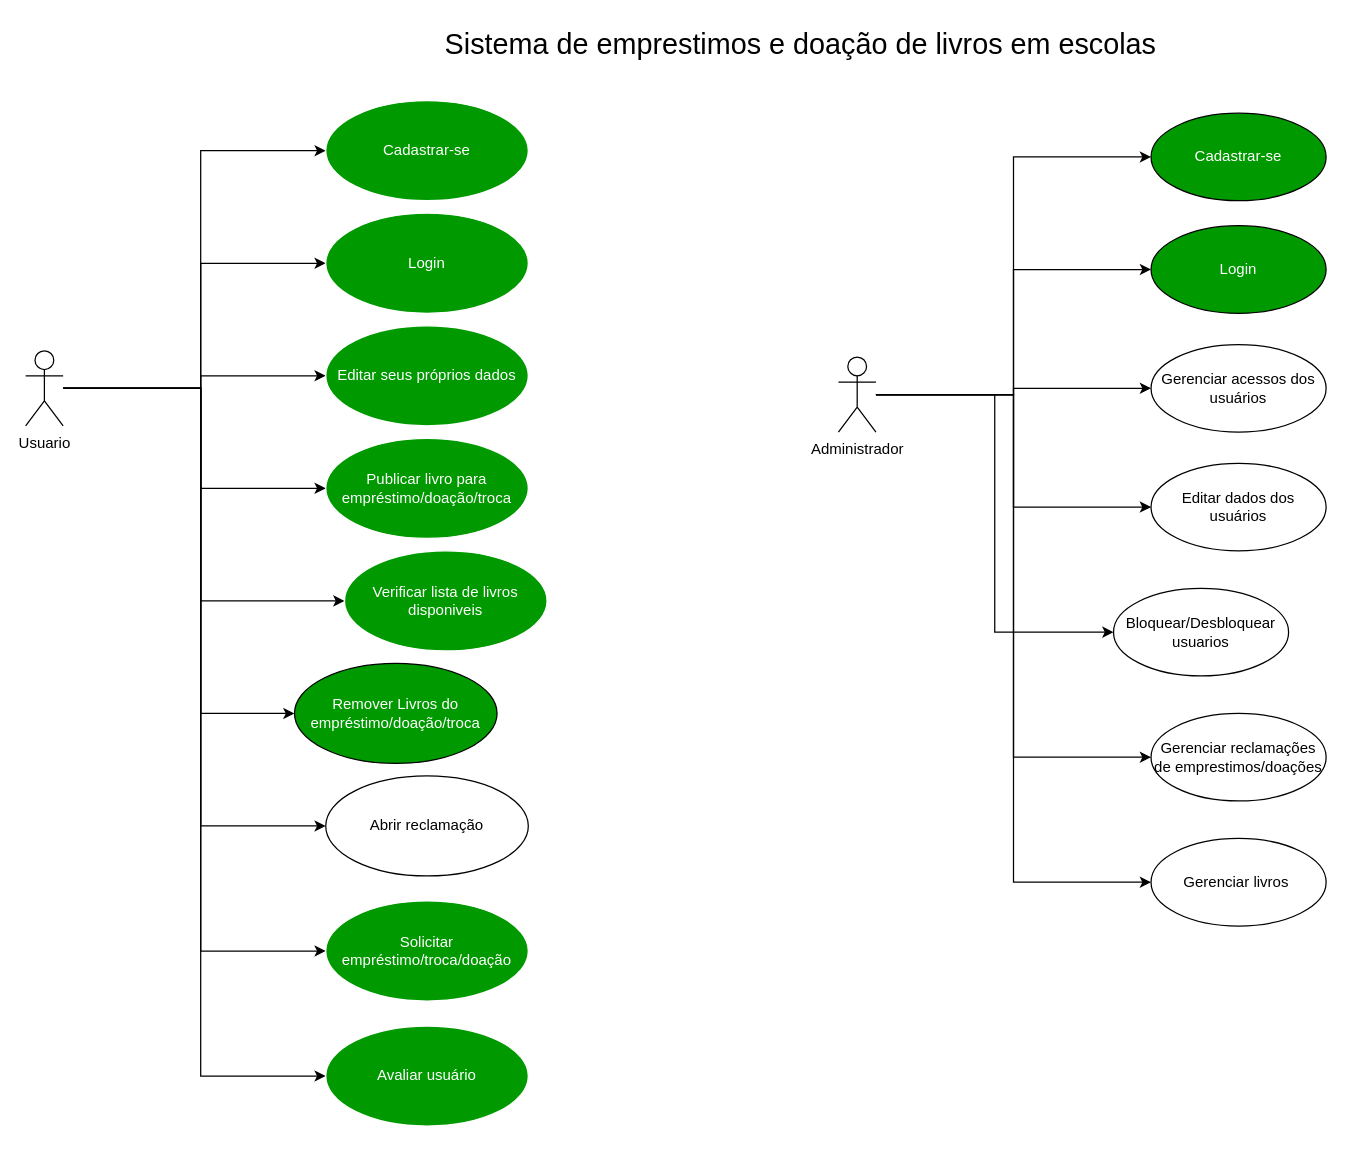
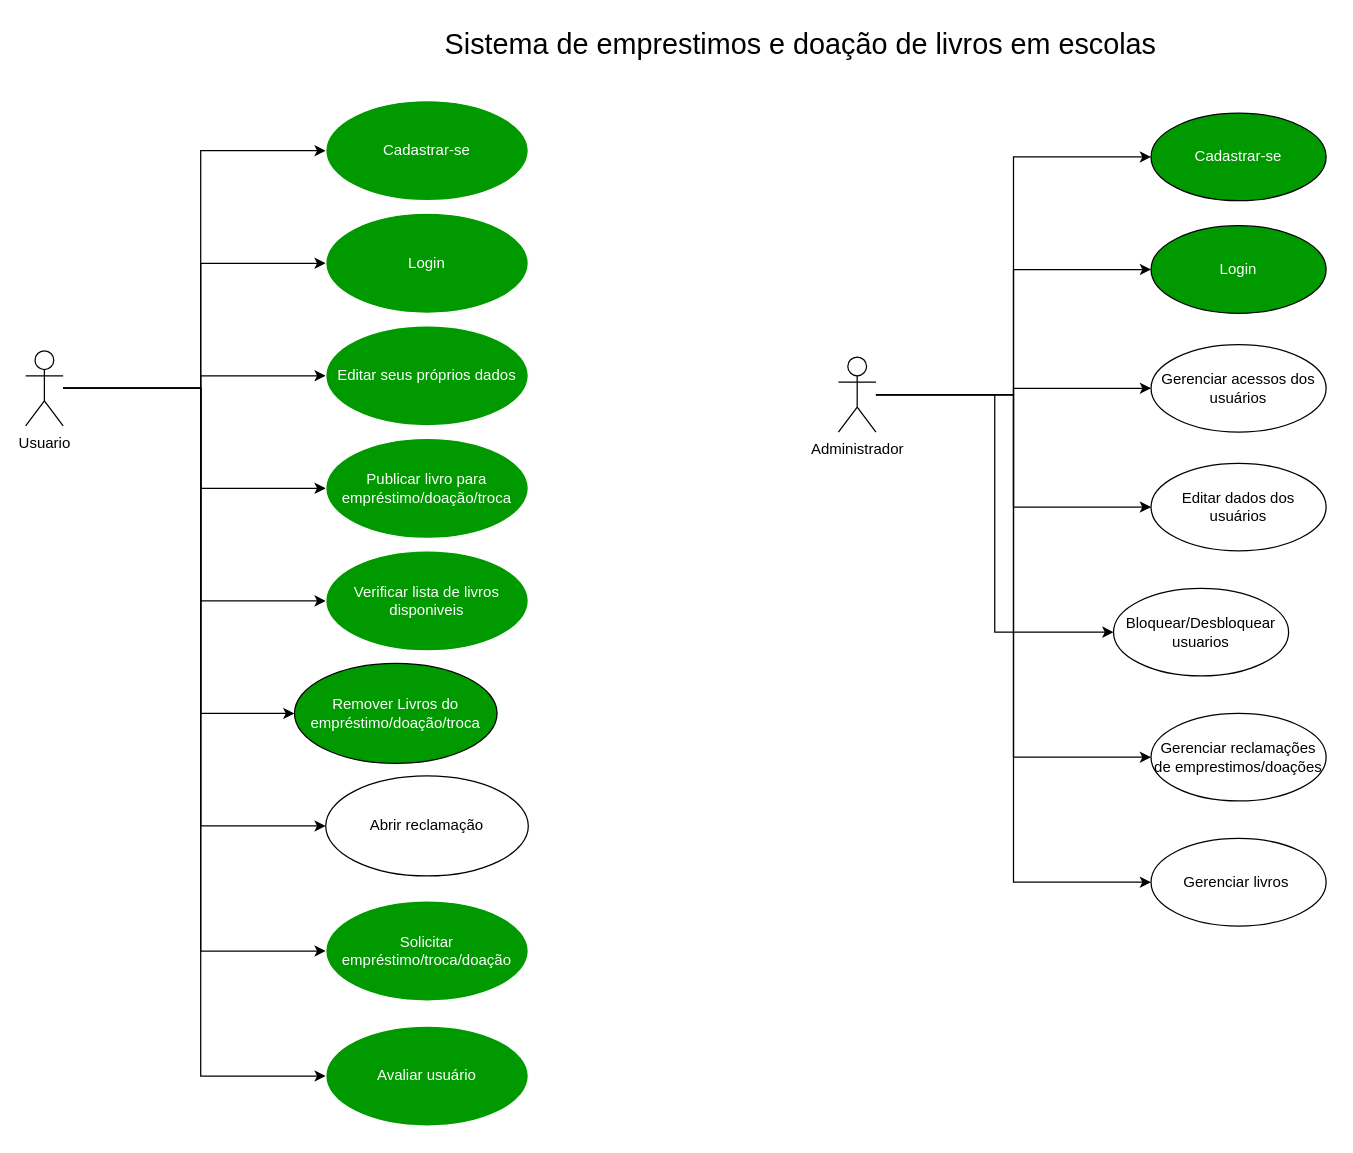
- <mxCell id="27" value="&lt;span style=&quot;color: rgb(255, 255, 255);&quot;&gt;Verificar lista de livros disponiveis&lt;/span&gt;" style="ellipse;whiteSpace=wrap;html=1;fillColor=#009900;strokeColor=#FFFFFF;" parent="1" vertex="1"><mxGeometry x="275" y="440" width="162" height="80" as="geometry" /></mxCell>
+ <mxCell id="27" value="&lt;span style=&quot;color: rgb(255, 255, 255);&quot;&gt;Verificar lista de livros disponiveis&lt;/span&gt;" style="ellipse;whiteSpace=wrap;html=1;fillColor=#009900;strokeColor=#FFFFFF;" parent="1" vertex="1"><mxGeometry x="260" y="440" width="162" height="80" as="geometry" /></mxCell>
